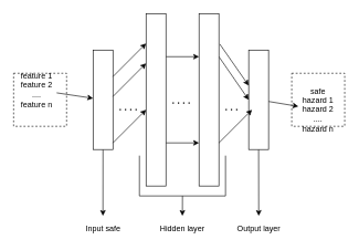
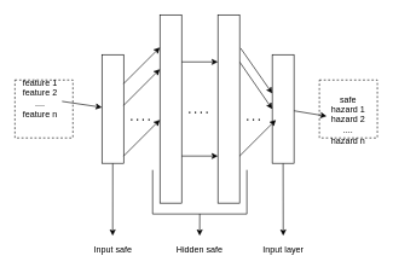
- <mxCell id="28" value="Hidden layer" style="text;html=1;strokeColor=none;fillColor=none;align=center;verticalAlign=middle;whiteSpace=wrap;rounded=0;dashed=1;" vertex="1" parent="1"><mxGeometry x="236.25" y="335" width="77.5" height="20" as="geometry" /></mxCell>
+ <mxCell id="28" value="Hidden safe" style="text;html=1;strokeColor=none;fillColor=none;align=center;verticalAlign=middle;whiteSpace=wrap;rounded=0;dashed=1;" vertex="1" parent="1"><mxGeometry x="236.25" y="335" width="77.5" height="20" as="geometry" /></mxCell>
- <mxCell id="29" value="Output layer" style="text;html=1;strokeColor=none;fillColor=none;align=center;verticalAlign=middle;whiteSpace=wrap;rounded=0;dashed=1;" vertex="1" parent="1"><mxGeometry x="353.75" y="335" width="72.5" height="20" as="geometry" /></mxCell>
+ <mxCell id="29" value="Input layer" style="text;html=1;strokeColor=none;fillColor=none;align=center;verticalAlign=middle;whiteSpace=wrap;rounded=0;dashed=1;" vertex="1" parent="1"><mxGeometry x="353.75" y="335" width="72.5" height="20" as="geometry" /></mxCell>
